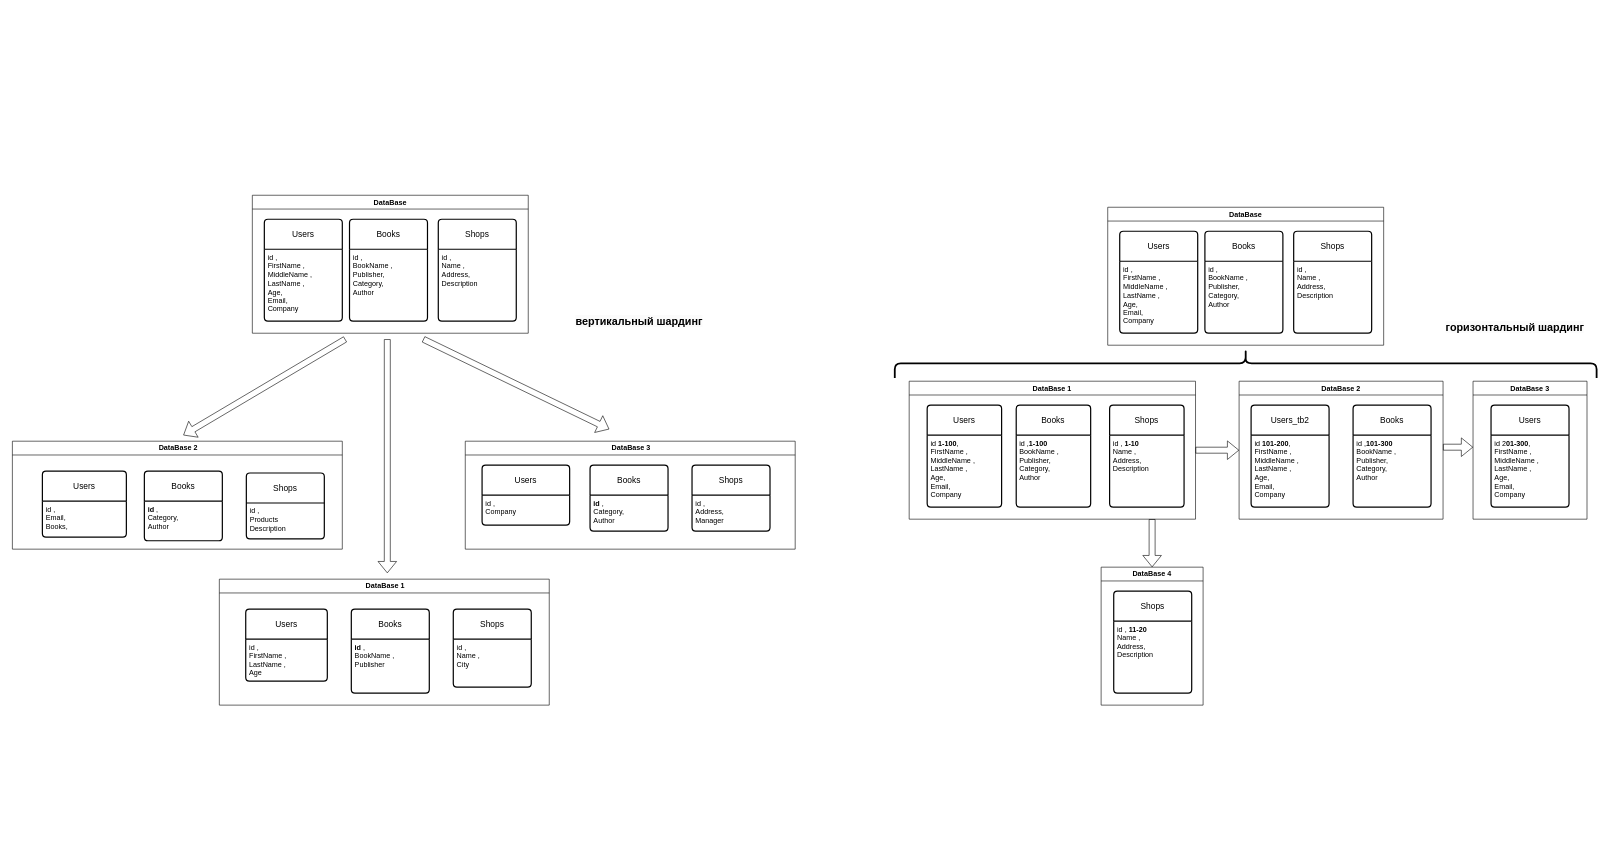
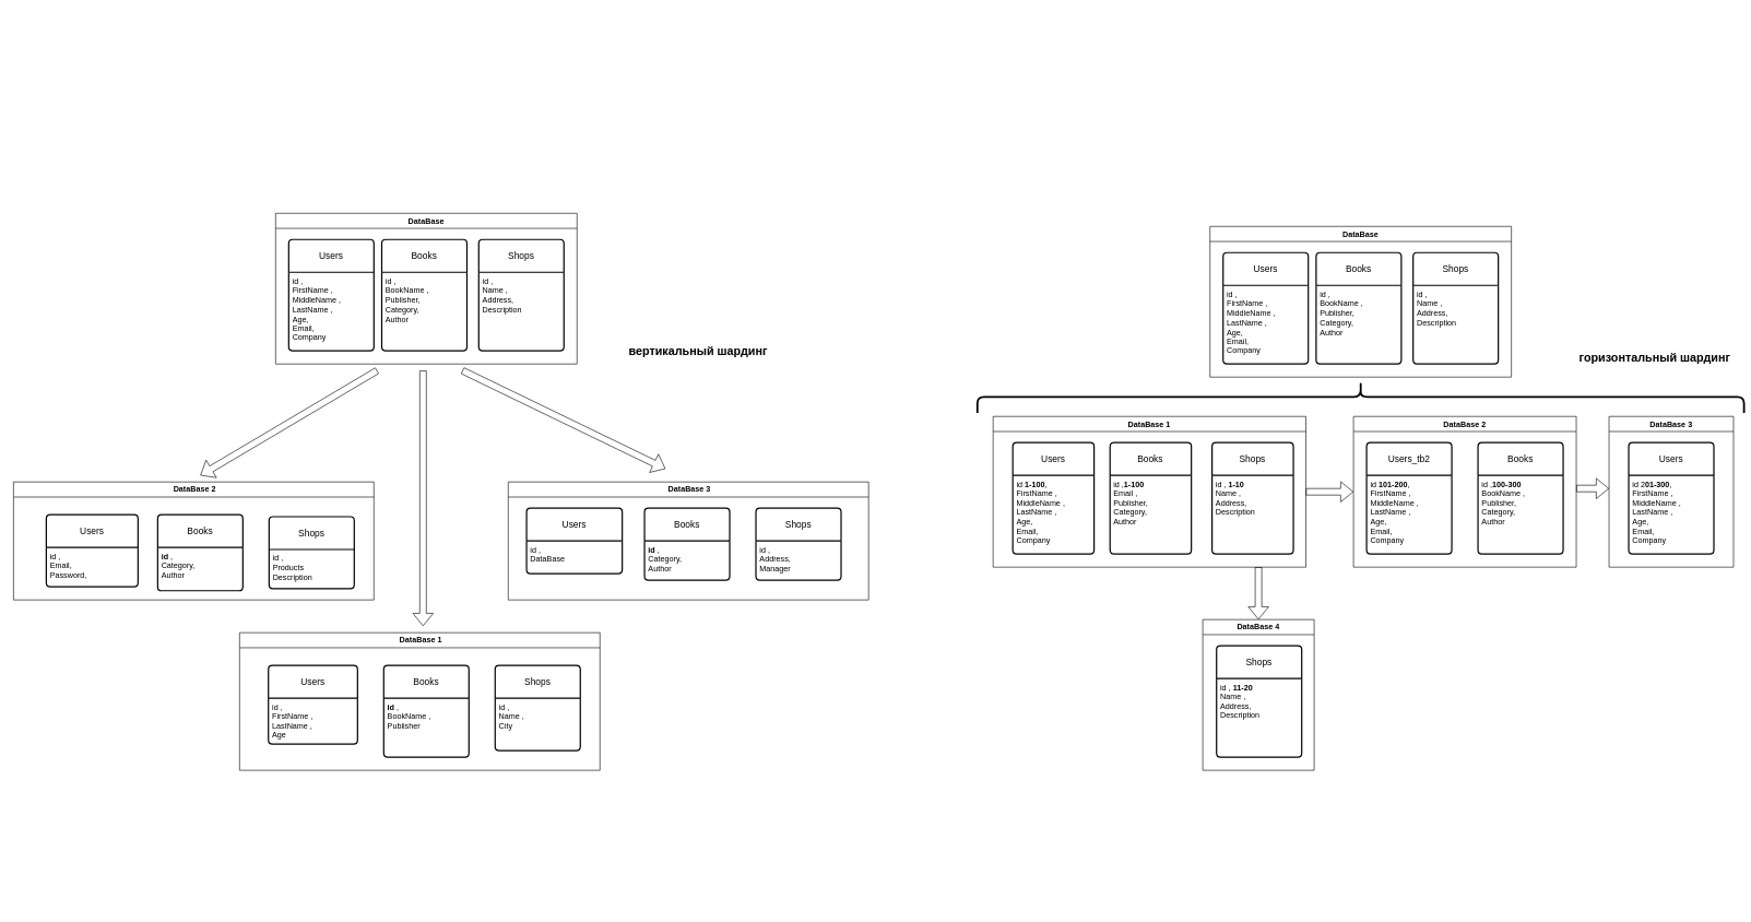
- <mxCell id="55" value="&lt;div&gt;id ,&lt;b&gt;1-100&lt;/b&gt;&lt;/div&gt;&lt;div&gt;BookName ,&lt;span style=&quot;&quot;&gt;&lt;/span&gt;&lt;/div&gt;Publisher&lt;span style=&quot;background-color: initial;&quot;&gt;,&lt;/span&gt;&lt;br&gt;&lt;div&gt;Category,&lt;/div&gt;&lt;div&gt;Author&lt;br&gt;&lt;/div&gt;" style="align=left;strokeColor=none;fillColor=none;spacingLeft=4;fontSize=12;verticalAlign=top;resizable=0;rotatable=0;part=1;html=1;" vertex="1" parent="54"><mxGeometry y="50" width="124.113" height="120" as="geometry" /></mxCell>
+ <mxCell id="55" value="&lt;div&gt;id ,&lt;b&gt;1-100&lt;/b&gt;&lt;/div&gt;&lt;div&gt;Email ,&lt;span style=&quot;&quot;&gt;&lt;/span&gt;&lt;/div&gt;Publisher&lt;span style=&quot;background-color: initial;&quot;&gt;,&lt;/span&gt;&lt;br&gt;&lt;div&gt;Category,&lt;/div&gt;&lt;div&gt;Author&lt;br&gt;&lt;/div&gt;" style="align=left;strokeColor=none;fillColor=none;spacingLeft=4;fontSize=12;verticalAlign=top;resizable=0;rotatable=0;part=1;html=1;" vertex="1" parent="54"><mxGeometry y="50" width="124.113" height="120" as="geometry" /></mxCell>
- <mxCell id="21" value="&lt;div&gt;id ,&lt;b&gt;101-300&lt;/b&gt;&lt;/div&gt;&lt;div&gt;BookName ,&lt;span style=&quot;&quot;&gt;&lt;/span&gt;&lt;/div&gt;Publisher&lt;span style=&quot;background-color: initial;&quot;&gt;,&lt;/span&gt;&lt;br&gt;&lt;div&gt;Category,&lt;/div&gt;&lt;div&gt;Author&lt;br&gt;&lt;/div&gt;" style="align=left;strokeColor=none;fillColor=none;spacingLeft=4;fontSize=12;verticalAlign=top;resizable=0;rotatable=0;part=1;html=1;" vertex="1" parent="20"><mxGeometry y="50" width="130" height="120" as="geometry" /></mxCell>
+ <mxCell id="21" value="&lt;div&gt;id ,&lt;b&gt;100-300&lt;/b&gt;&lt;/div&gt;&lt;div&gt;BookName ,&lt;span style=&quot;&quot;&gt;&lt;/span&gt;&lt;/div&gt;Publisher&lt;span style=&quot;background-color: initial;&quot;&gt;,&lt;/span&gt;&lt;br&gt;&lt;div&gt;Category,&lt;/div&gt;&lt;div&gt;Author&lt;br&gt;&lt;/div&gt;" style="align=left;strokeColor=none;fillColor=none;spacingLeft=4;fontSize=12;verticalAlign=top;resizable=0;rotatable=0;part=1;html=1;" vertex="1" parent="20"><mxGeometry y="50" width="130" height="120" as="geometry" /></mxCell>
- <mxCell id="39" value="&lt;div&gt;id ,&lt;/div&gt;&lt;div&gt;&lt;span style=&quot;background-color: initial;&quot;&gt;Company&lt;/span&gt;&lt;br&gt;&lt;/div&gt;" style="align=left;strokeColor=none;fillColor=none;spacingLeft=4;fontSize=12;verticalAlign=top;resizable=0;rotatable=0;part=1;html=1;" vertex="1" parent="38"><mxGeometry y="50" width="146" height="50" as="geometry" /></mxCell>
+ <mxCell id="39" value="&lt;div&gt;id ,&lt;/div&gt;&lt;div&gt;&lt;span style=&quot;background-color: initial;&quot;&gt;DataBase&lt;/span&gt;&lt;br&gt;&lt;/div&gt;" style="align=left;strokeColor=none;fillColor=none;spacingLeft=4;fontSize=12;verticalAlign=top;resizable=0;rotatable=0;part=1;html=1;" vertex="1" parent="38"><mxGeometry y="50" width="146" height="50" as="geometry" /></mxCell>
- <mxCell id="31" value="&lt;div&gt;id ,&lt;/div&gt;&lt;div&gt;&lt;span style=&quot;background-color: initial;&quot;&gt;Email,&lt;/span&gt;&lt;br&gt;&lt;/div&gt;&lt;div&gt;&lt;span style=&quot;background-color: initial;&quot;&gt;Books,&lt;br&gt;&lt;/span&gt;&lt;/div&gt;" style="align=left;strokeColor=none;fillColor=none;spacingLeft=4;fontSize=12;verticalAlign=top;resizable=0;rotatable=0;part=1;html=1;" vertex="1" parent="30"><mxGeometry y="50" width="140" height="60" as="geometry" /></mxCell>
+ <mxCell id="31" value="&lt;div&gt;id ,&lt;/div&gt;&lt;div&gt;&lt;span style=&quot;background-color: initial;&quot;&gt;Email,&lt;/span&gt;&lt;br&gt;&lt;/div&gt;&lt;div&gt;&lt;span style=&quot;background-color: initial;&quot;&gt;Password,&lt;br&gt;&lt;/span&gt;&lt;/div&gt;" style="align=left;strokeColor=none;fillColor=none;spacingLeft=4;fontSize=12;verticalAlign=top;resizable=0;rotatable=0;part=1;html=1;" vertex="1" parent="30"><mxGeometry y="50" width="140" height="60" as="geometry" /></mxCell>
